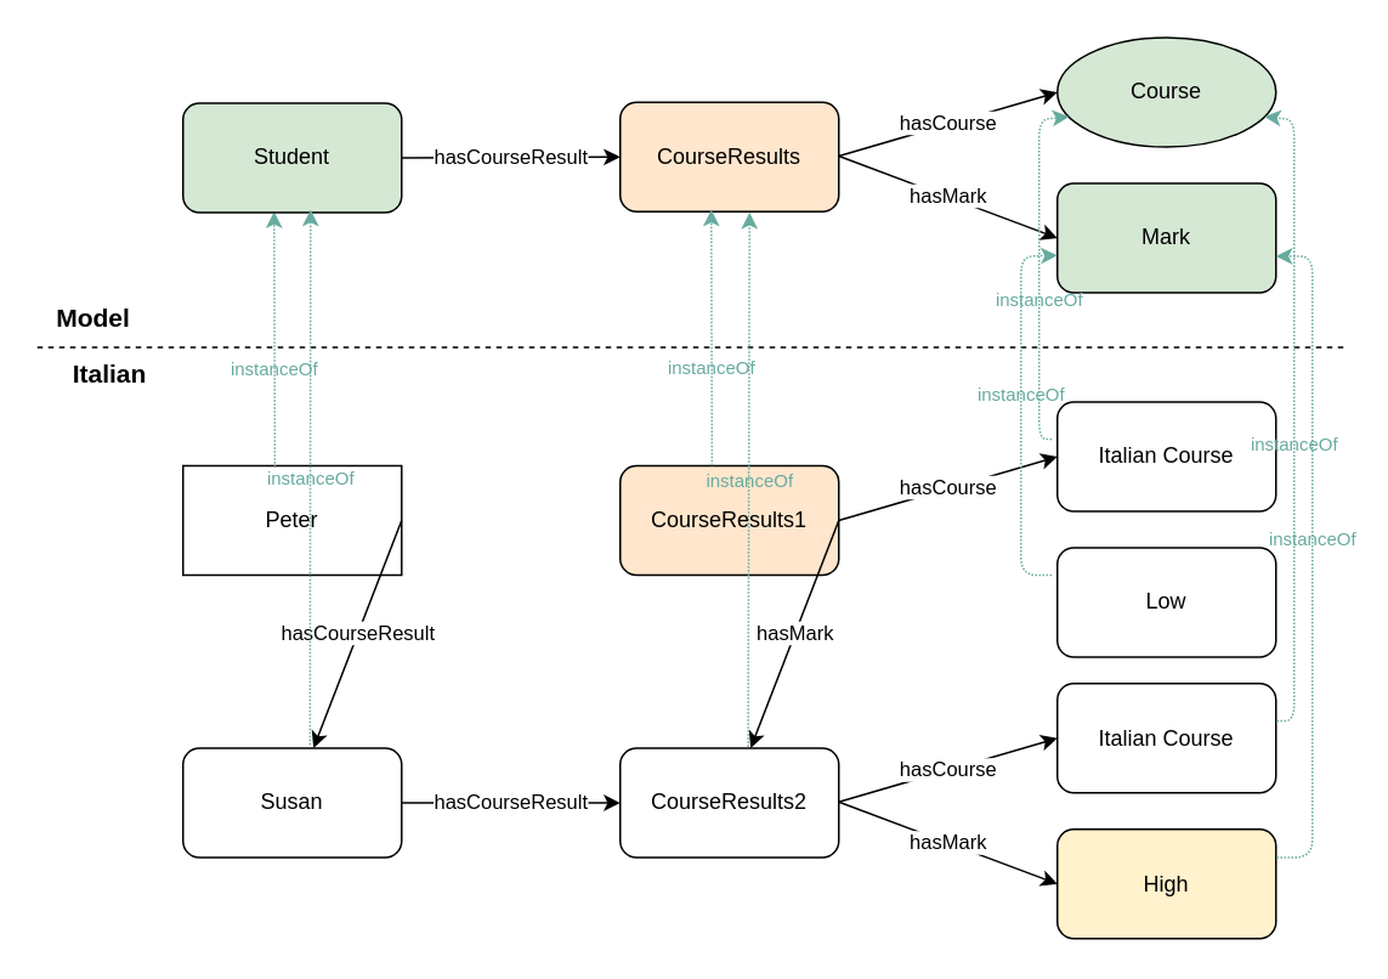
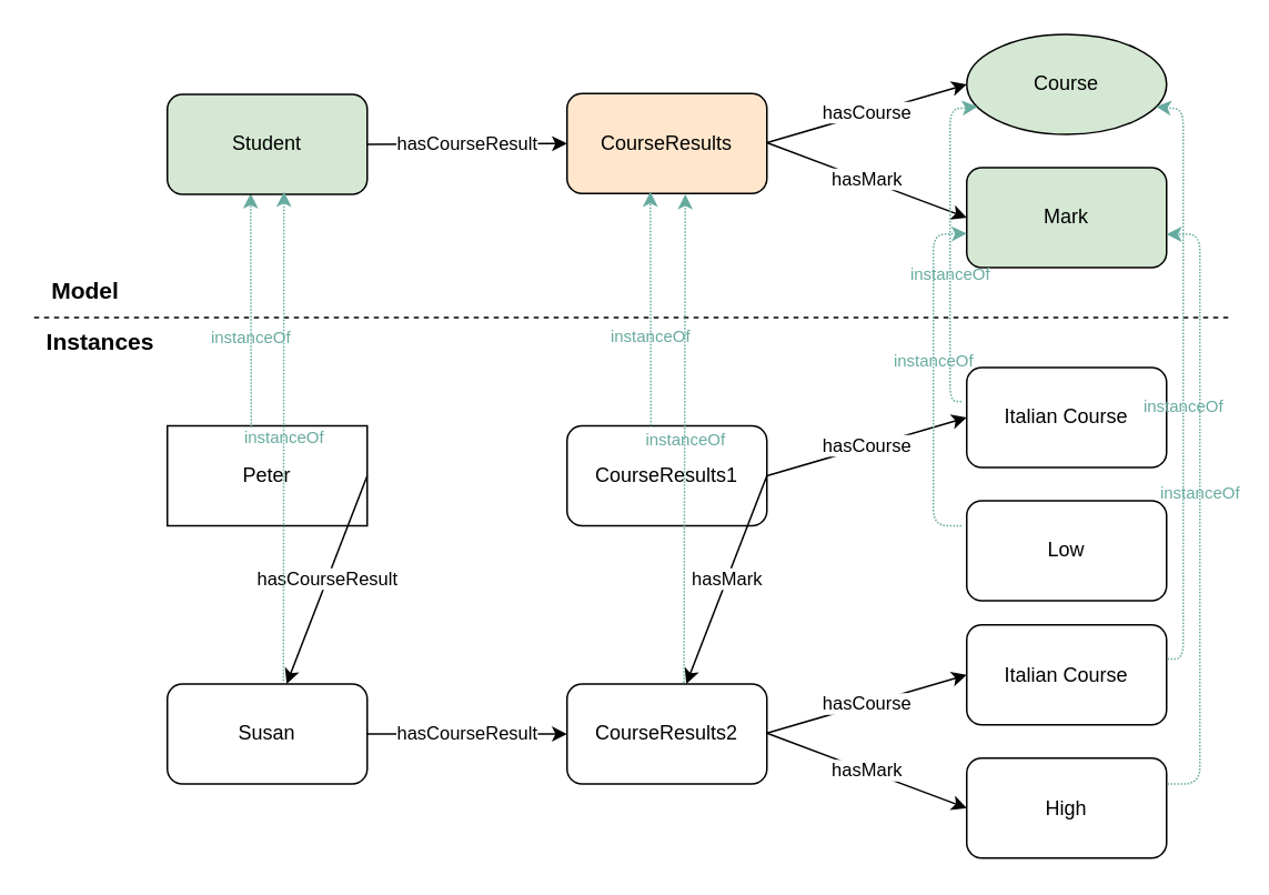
- <mxCell id="13" value="Italian" style="text;html=1;strokeColor=none;fillColor=none;align=center;verticalAlign=middle;whiteSpace=wrap;rounded=0;fontSize=14;fontStyle=1" vertex="1" parent="1"><mxGeometry x="40" y="190" width="40" height="30" as="geometry" /></mxCell>
+ <mxCell id="13" value="Instances" style="text;html=1;strokeColor=none;fillColor=none;align=center;verticalAlign=middle;whiteSpace=wrap;rounded=0;fontSize=14;fontStyle=1" vertex="1" parent="1"><mxGeometry x="40" y="190" width="40" height="30" as="geometry" /></mxCell>
- <mxCell id="4" value="CourseResults1" style="rounded=1;whiteSpace=wrap;html=1;fillColor=#ffe6cc;" vertex="1" parent="1"><mxGeometry x="340" y="255" width="120" height="60" as="geometry" /></mxCell>
+ <mxCell id="4" value="CourseResults1" style="rounded=1;whiteSpace=wrap;html=1;" vertex="1" parent="1"><mxGeometry x="340" y="255" width="120" height="60" as="geometry" /></mxCell>
- <mxCell id="17" value="High" style="rounded=1;whiteSpace=wrap;html=1;fillColor=#fff2cc;" vertex="1" parent="1"><mxGeometry x="580" y="454.5" width="120" height="60" as="geometry" /></mxCell>
+ <mxCell id="17" value="High" style="rounded=1;whiteSpace=wrap;html=1;" vertex="1" parent="1"><mxGeometry x="580" y="454.5" width="120" height="60" as="geometry" /></mxCell>
